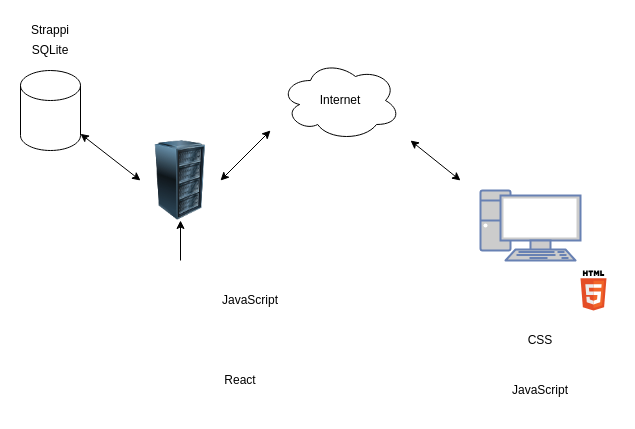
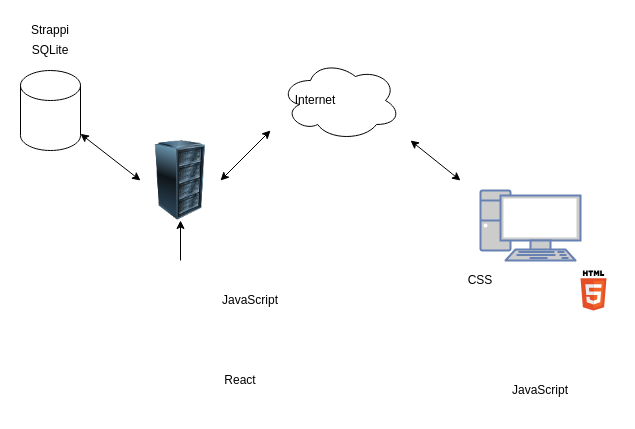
- <mxCell id="13" value="Internet&lt;br&gt;" style="text;html=1;strokeColor=none;fillColor=none;align=center;verticalAlign=middle;whiteSpace=wrap;rounded=0;" vertex="1" parent="1"><mxGeometry x="320" y="90" width="40" height="20" as="geometry" /></mxCell>
+ <mxCell id="13" value="Internet&lt;br&gt;" style="text;html=1;strokeColor=none;fillColor=none;align=center;verticalAlign=middle;whiteSpace=wrap;rounded=0;" vertex="1" parent="1"><mxGeometry x="295" y="90" width="40" height="20" as="geometry" /></mxCell>
- <mxCell id="14" value="CSS" style="text;html=1;strokeColor=none;fillColor=none;align=center;verticalAlign=middle;whiteSpace=wrap;rounded=0;" vertex="1" parent="1"><mxGeometry x="520" y="330" width="40" height="20" as="geometry" /></mxCell>
+ <mxCell id="14" value="CSS" style="text;html=1;strokeColor=none;fillColor=none;align=center;verticalAlign=middle;whiteSpace=wrap;rounded=0;" vertex="1" parent="1"><mxGeometry x="460" y="270" width="40" height="20" as="geometry" /></mxCell>
